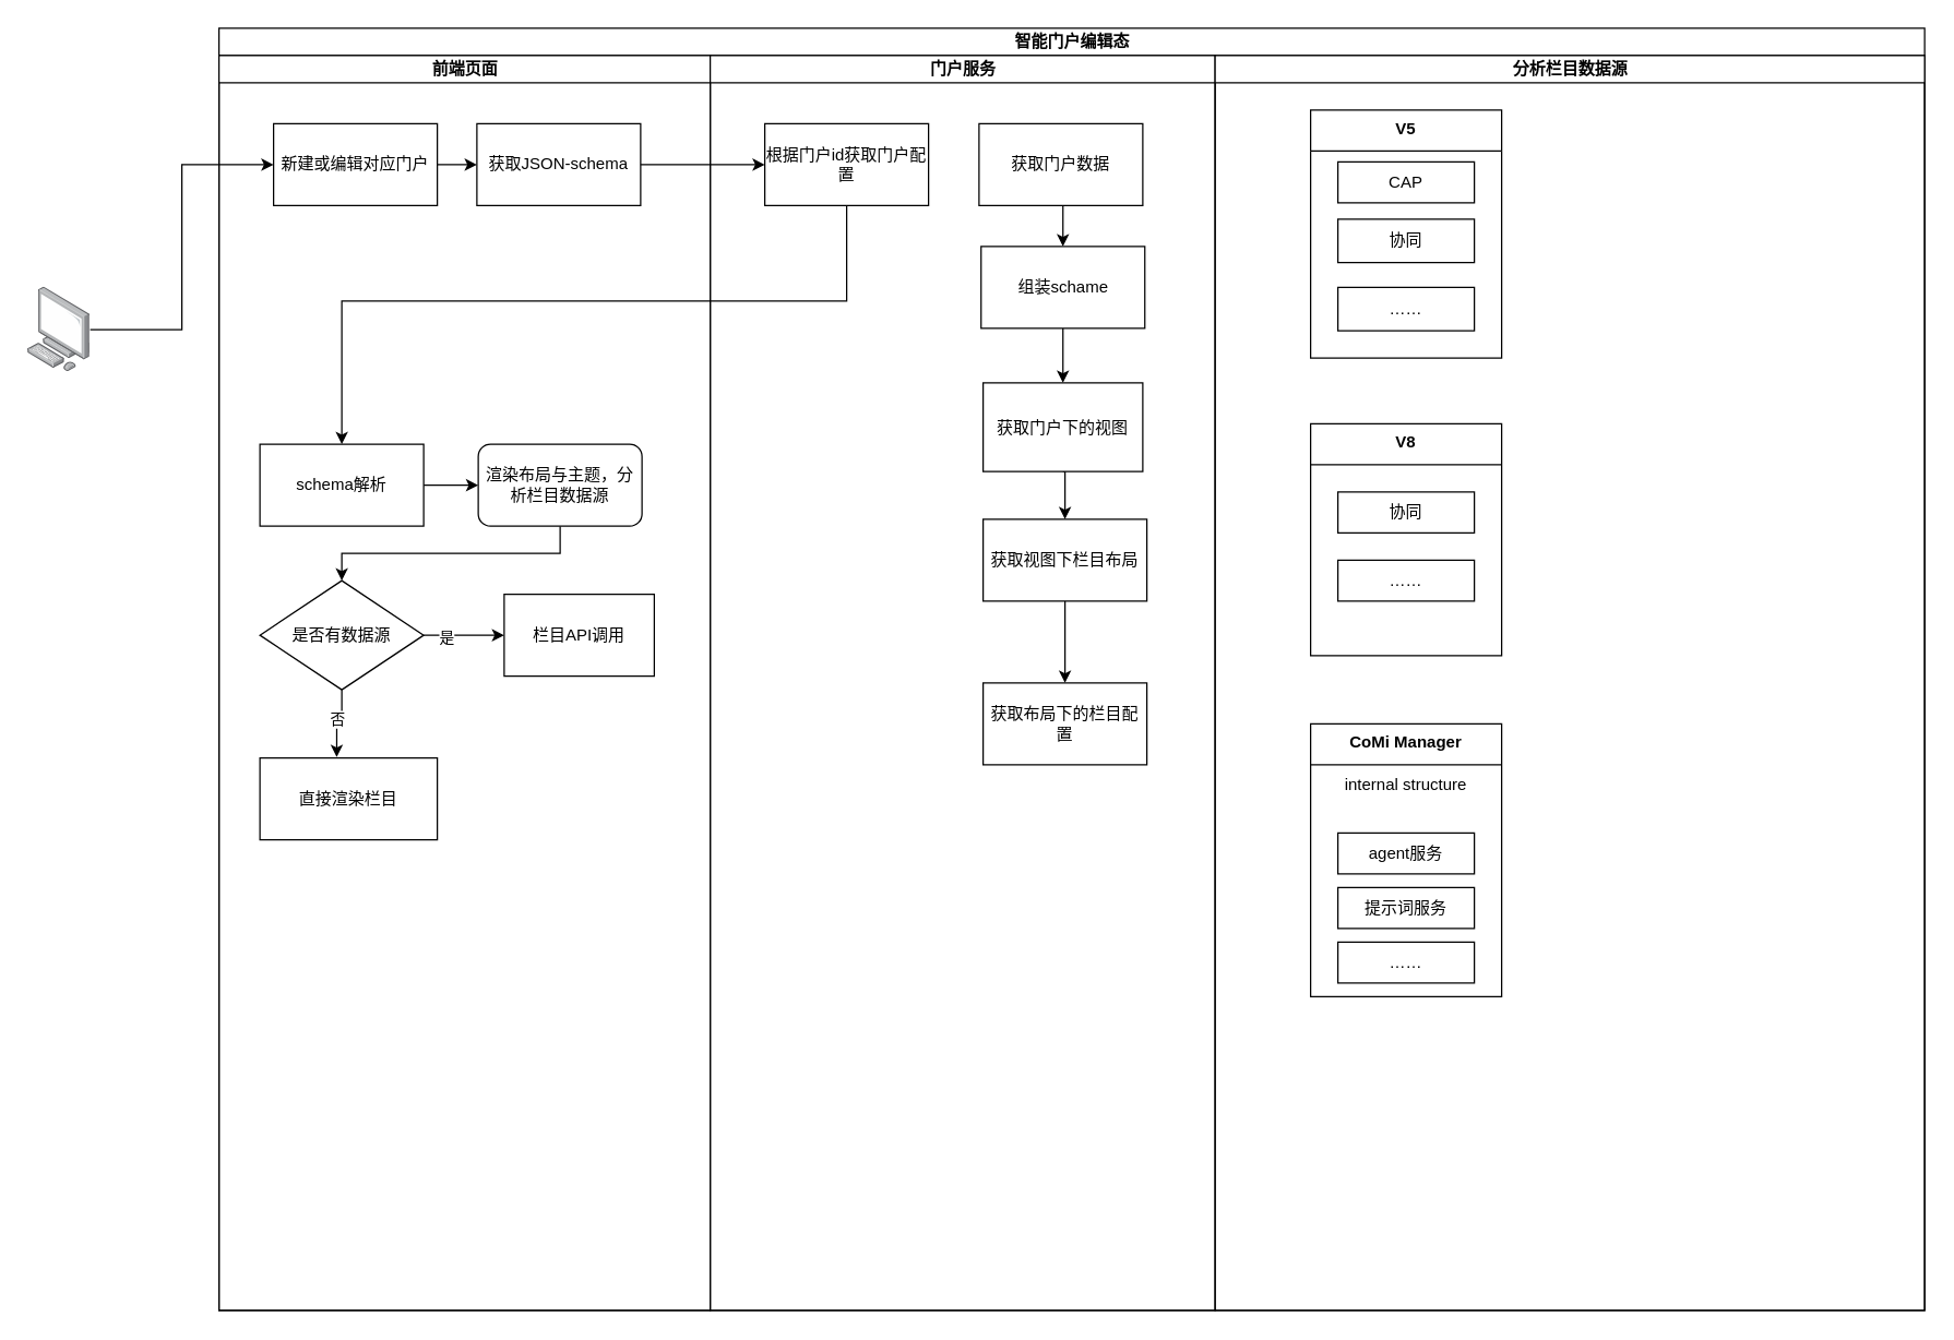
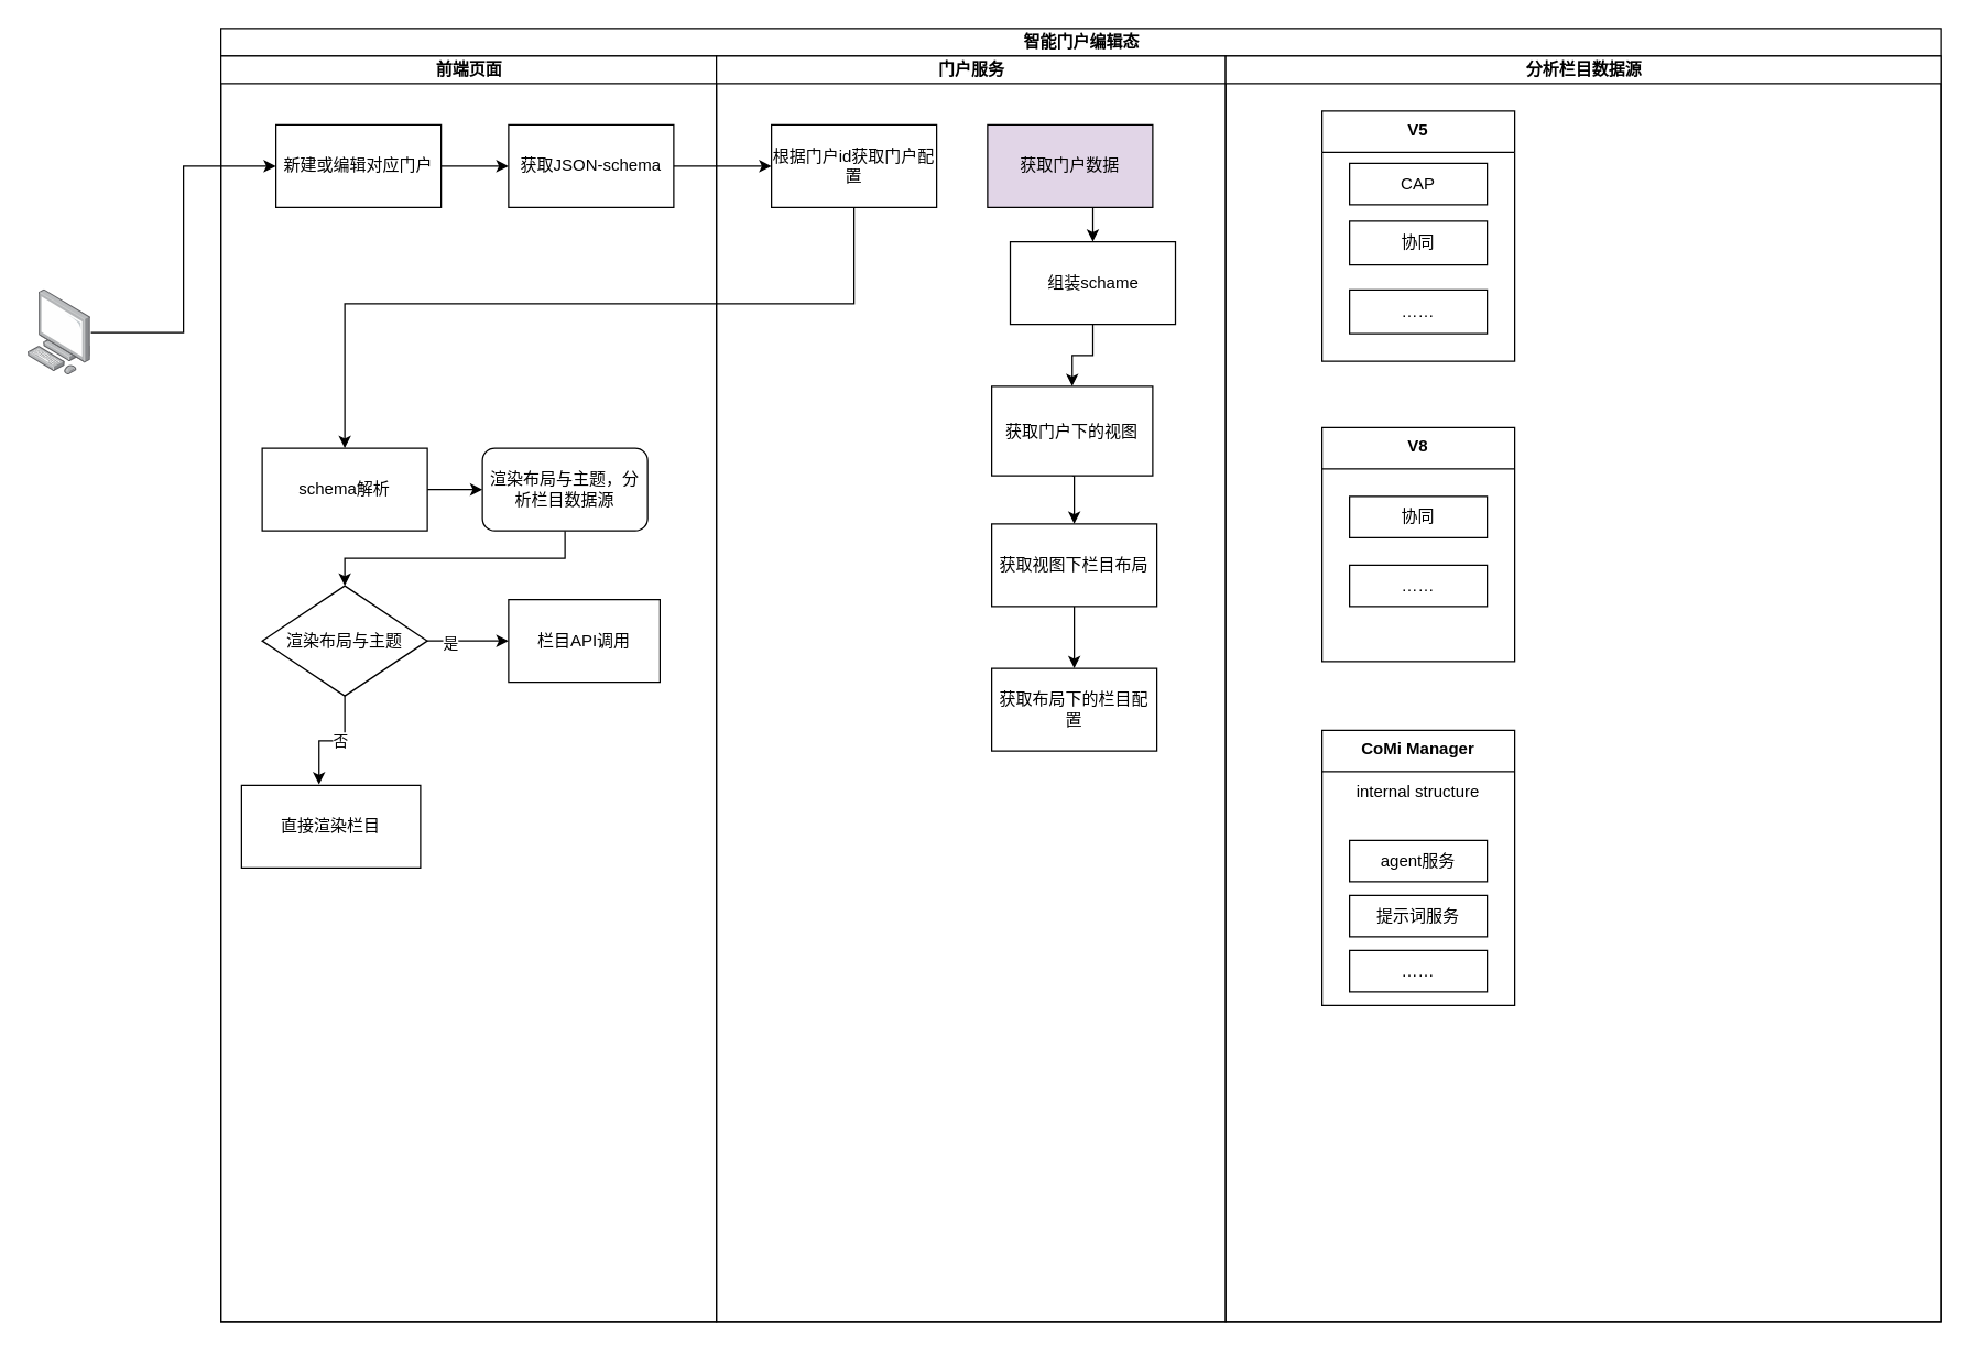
- <mxCell id="4" value="获取JSON-schema" style="rounded=0;whiteSpace=wrap;html=1;" parent="3" vertex="1"><mxGeometry x="189" y="50" width="120" height="60" as="geometry" /></mxCell>
+ <mxCell id="4" value="获取JSON-schema" style="rounded=0;whiteSpace=wrap;html=1;" parent="3" vertex="1"><mxGeometry x="209.0" y="50" width="120" height="60" as="geometry" /></mxCell>
- <mxCell id="21" value="获取门户数据" style="rounded=0;whiteSpace=wrap;html=1;" parent="18" vertex="1"><mxGeometry x="197.0" y="50" width="120" height="60" as="geometry" /></mxCell>
+ <mxCell id="21" value="获取门户数据" style="rounded=0;whiteSpace=wrap;html=1;fillColor=#e1d5e7;" parent="18" vertex="1"><mxGeometry x="197.0" y="50" width="120" height="60" as="geometry" /></mxCell>
- <mxCell id="28" value="组装schame" style="rounded=0;whiteSpace=wrap;html=1;" vertex="1" parent="18"><mxGeometry x="198.5" y="140" width="120" height="60" as="geometry" /></mxCell>
+ <mxCell id="28" value="组装schame" style="rounded=0;whiteSpace=wrap;html=1;" vertex="1" parent="18"><mxGeometry x="213.5" y="135" width="120" height="60" as="geometry" /></mxCell>
- <mxCell id="9" value="是否有数据源" style="rhombus;whiteSpace=wrap;html=1;" parent="3" vertex="1"><mxGeometry x="30" y="385" width="120" height="80" as="geometry" /></mxCell>
+ <mxCell id="9" value="渲染布局与主题" style="rhombus;whiteSpace=wrap;html=1;" parent="3" vertex="1"><mxGeometry x="30" y="385" width="120" height="80" as="geometry" /></mxCell>
- <mxCell id="24" value="获取布局下的栏目配置" style="rounded=0;whiteSpace=wrap;html=1;" parent="18" vertex="1"><mxGeometry x="200.0" y="460" width="120" height="60" as="geometry" /></mxCell>
+ <mxCell id="24" value="获取布局下的栏目配置" style="rounded=0;whiteSpace=wrap;html=1;" parent="18" vertex="1"><mxGeometry x="200.0" y="445" width="120" height="60" as="geometry" /></mxCell>
- <mxCell id="10" value="直接渲染栏目" style="rounded=0;whiteSpace=wrap;html=1;" parent="3" vertex="1"><mxGeometry x="30" y="515" width="130" height="60" as="geometry" /></mxCell>
+ <mxCell id="10" value="直接渲染栏目" style="rounded=0;whiteSpace=wrap;html=1;" parent="3" vertex="1"><mxGeometry x="15" y="530" width="130" height="60" as="geometry" /></mxCell>
